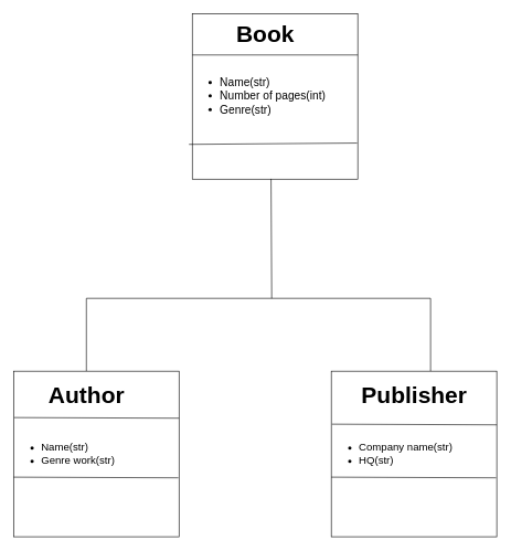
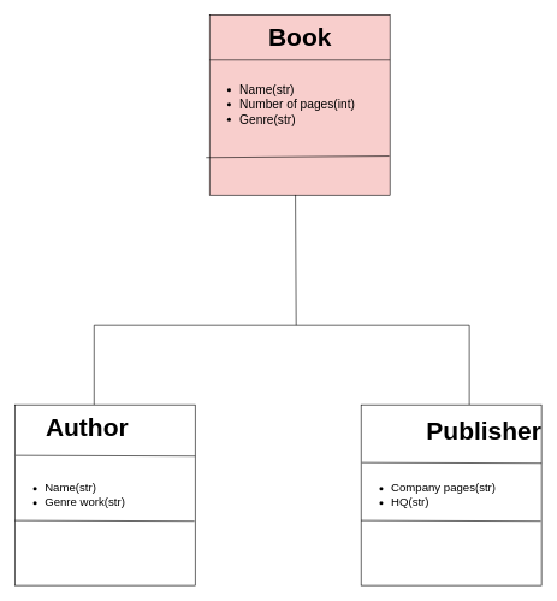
- <mxCell id="4" value="&lt;font style=&quot;font-size: 35px;&quot;&gt;Book&lt;/font&gt;" style="text;strokeColor=none;fillColor=none;html=1;fontSize=24;fontStyle=1;verticalAlign=middle;align=center;" vertex="1" parent="1"><mxGeometry x="350" y="30" width="100" height="40" as="geometry" /></mxCell>
+ <mxCell id="4" value="&lt;font style=&quot;font-size: 35px;&quot;&gt;Book&lt;/font&gt;" style="text;strokeColor=none;fillColor=none;html=1;fontSize=24;fontStyle=1;verticalAlign=middle;align=center;" vertex="1" parent="1"><mxGeometry x="365" y="30" width="100" height="40" as="geometry" /></mxCell>
- <mxCell id="2" value="&lt;ul style=&quot;font-size: 17px;&quot;&gt;&lt;li&gt;Name(str)&lt;/li&gt;&lt;li&gt;Number of pages(int)&lt;/li&gt;&lt;li&gt;Genre(str)&lt;/li&gt;&lt;/ul&gt;" style="whiteSpace=wrap;html=1;aspect=fixed;align=left;" vertex="1" parent="1"><mxGeometry x="290" y="20" width="250" height="250" as="geometry" /></mxCell>
+ <mxCell id="2" value="&lt;ul style=&quot;font-size: 17px;&quot;&gt;&lt;li&gt;Name(str)&lt;/li&gt;&lt;li&gt;Number of pages(int)&lt;/li&gt;&lt;li&gt;Genre(str)&lt;/li&gt;&lt;/ul&gt;" style="whiteSpace=wrap;html=1;aspect=fixed;align=left;fillColor=#f8cecc;" vertex="1" parent="1"><mxGeometry x="290" y="20" width="250" height="250" as="geometry" /></mxCell>
- <mxCell id="16" value="&lt;font style=&quot;font-size: 35px;&quot;&gt;Author&lt;/font&gt;" style="text;strokeColor=none;fillColor=none;html=1;fontSize=24;fontStyle=1;verticalAlign=middle;align=center;" vertex="1" parent="1"><mxGeometry x="80" y="575" width="100" height="40" as="geometry" /></mxCell>
+ <mxCell id="16" value="&lt;font style=&quot;font-size: 35px;&quot;&gt;Author&lt;/font&gt;" style="text;strokeColor=none;fillColor=none;html=1;fontSize=24;fontStyle=1;verticalAlign=middle;align=center;" vertex="1" parent="1"><mxGeometry x="70" y="570" width="100" height="40" as="geometry" /></mxCell>
- <mxCell id="17" value="&lt;font style=&quot;font-size: 35px;&quot;&gt;Publisher&lt;/font&gt;" style="text;strokeColor=none;fillColor=none;html=1;fontSize=24;fontStyle=1;verticalAlign=middle;align=center;" vertex="1" parent="1"><mxGeometry x="575" y="575" width="100" height="40" as="geometry" /></mxCell>
+ <mxCell id="17" value="&lt;font style=&quot;font-size: 35px;&quot;&gt;Publisher&lt;/font&gt;" style="text;strokeColor=none;fillColor=none;html=1;fontSize=24;fontStyle=1;verticalAlign=middle;align=center;" vertex="1" parent="1"><mxGeometry x="620" y="575" width="100" height="40" as="geometry" /></mxCell>
- <mxCell id="11" value="&lt;ul style=&quot;font-size: 16px;&quot;&gt;&lt;li&gt;Company name(str)&lt;/li&gt;&lt;li&gt;HQ(str)&lt;/li&gt;&lt;/ul&gt;" style="whiteSpace=wrap;html=1;aspect=fixed;align=left;" vertex="1" parent="1"><mxGeometry x="500" y="560" width="250" height="250" as="geometry" /></mxCell>
+ <mxCell id="11" value="&lt;ul style=&quot;font-size: 16px;&quot;&gt;&lt;li&gt;Company pages(str)&lt;/li&gt;&lt;li&gt;HQ(str)&lt;/li&gt;&lt;/ul&gt;" style="whiteSpace=wrap;html=1;aspect=fixed;align=left;" vertex="1" parent="1"><mxGeometry x="500" y="560" width="250" height="250" as="geometry" /></mxCell>
